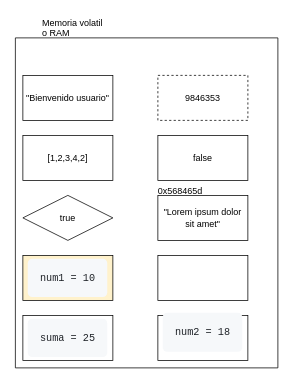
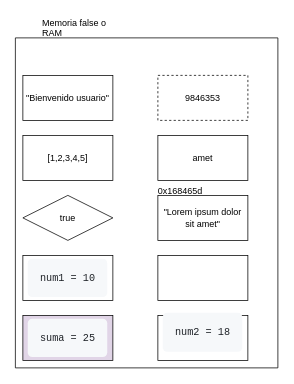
- <mxCell id="14" value="Memoria volatil o RAM" style="text;strokeColor=none;fillColor=none;align=left;verticalAlign=middle;spacingLeft=4;spacingRight=4;overflow=hidden;points=[[0,0.5],[1,0.5]];portConstraint=eastwest;rotatable=0;whiteSpace=wrap;html=1;" parent="1" vertex="1"><mxGeometry x="50" y="20" width="100" height="30" as="geometry" /></mxCell>
+ <mxCell id="14" value="Memoria false o RAM" style="text;strokeColor=none;fillColor=none;align=left;verticalAlign=middle;spacingLeft=4;spacingRight=4;overflow=hidden;points=[[0,0.5],[1,0.5]];portConstraint=eastwest;rotatable=0;whiteSpace=wrap;html=1;" parent="1" vertex="1"><mxGeometry x="50" y="20" width="100" height="30" as="geometry" /></mxCell>
- <mxCell id="5" value="[1,2,3,4,2]" style="rounded=0;whiteSpace=wrap;html=1;" parent="2" vertex="1"><mxGeometry x="10" y="130" width="120" height="60" as="geometry" /></mxCell>
+ <mxCell id="5" value="[1,2,3,4,5]" style="rounded=0;whiteSpace=wrap;html=1;" parent="2" vertex="1"><mxGeometry x="10" y="130" width="120" height="60" as="geometry" /></mxCell>
- <mxCell id="6" value="false" style="rounded=0;whiteSpace=wrap;html=1;" parent="2" vertex="1"><mxGeometry x="190" y="130" width="120" height="60" as="geometry" /></mxCell>
+ <mxCell id="6" value="amet" style="rounded=0;whiteSpace=wrap;html=1;" parent="2" vertex="1"><mxGeometry x="190" y="130" width="120" height="60" as="geometry" /></mxCell>
- <mxCell id="13" value="0x568465d" style="text;html=1;strokeColor=none;fillColor=none;align=center;verticalAlign=middle;whiteSpace=wrap;rounded=0;" parent="2" vertex="1"><mxGeometry x="190" y="190" width="60" height="30" as="geometry" /></mxCell>
+ <mxCell id="13" value="0x168465d" style="text;html=1;strokeColor=none;fillColor=none;align=center;verticalAlign=middle;whiteSpace=wrap;rounded=0;" parent="2" vertex="1"><mxGeometry x="190" y="190" width="60" height="30" as="geometry" /></mxCell>
- <mxCell id="9" value="&lt;pre style=&quot;box-sizing: border-box; font-family: ui-monospace, SFMono-Regular, &amp;quot;SF Mono&amp;quot;, Menlo, Consolas, &amp;quot;Liberation Mono&amp;quot;, monospace; font-size: 13.6px; margin-top: 0px; margin-bottom: 0px; overflow-wrap: normal; padding: 16px; overflow: auto; line-height: 1.45; color: rgb(31, 35, 40); background-color: rgb(246, 248, 250); border-radius: 6px; word-break: normal; text-align: start;&quot;&gt;num1 &lt;span style=&quot;box-sizing: border-box; color: var(--color-prettylights-syntax-constant);&quot; class=&quot;pl-c1&quot;&gt;=&lt;/span&gt; &lt;span style=&quot;box-sizing: border-box; color: var(--color-prettylights-syntax-constant);&quot; class=&quot;pl-c1&quot;&gt;10&lt;/span&gt;&lt;/pre&gt;" style="rounded=0;whiteSpace=wrap;html=1;fillColor=#fff2cc;" parent="2" vertex="1"><mxGeometry x="10" y="290" width="120" height="60" as="geometry" /></mxCell>
+ <mxCell id="9" value="&lt;pre style=&quot;box-sizing: border-box; font-family: ui-monospace, SFMono-Regular, &amp;quot;SF Mono&amp;quot;, Menlo, Consolas, &amp;quot;Liberation Mono&amp;quot;, monospace; font-size: 13.6px; margin-top: 0px; margin-bottom: 0px; overflow-wrap: normal; padding: 16px; overflow: auto; line-height: 1.45; color: rgb(31, 35, 40); background-color: rgb(246, 248, 250); border-radius: 6px; word-break: normal; text-align: start;&quot;&gt;num1 &lt;span style=&quot;box-sizing: border-box; color: var(--color-prettylights-syntax-constant);&quot; class=&quot;pl-c1&quot;&gt;=&lt;/span&gt; &lt;span style=&quot;box-sizing: border-box; color: var(--color-prettylights-syntax-constant);&quot; class=&quot;pl-c1&quot;&gt;10&lt;/span&gt;&lt;/pre&gt;" style="rounded=0;whiteSpace=wrap;html=1;" parent="2" vertex="1"><mxGeometry x="10" y="290" width="120" height="60" as="geometry" /></mxCell>
- <mxCell id="11" value="&lt;pre style=&quot;box-sizing: border-box; font-family: ui-monospace, SFMono-Regular, &amp;quot;SF Mono&amp;quot;, Menlo, Consolas, &amp;quot;Liberation Mono&amp;quot;, monospace; font-size: 13.6px; margin-top: 0px; margin-bottom: 0px; overflow-wrap: normal; padding: 16px; overflow: auto; line-height: 1.45; color: rgb(31, 35, 40); background-color: rgb(246, 248, 250); border-radius: 6px; word-break: normal; text-align: start;&quot;&gt;suma &lt;span style=&quot;box-sizing: border-box; color: var(--color-prettylights-syntax-constant);&quot; class=&quot;pl-c1&quot;&gt;=&lt;/span&gt; 25&lt;/pre&gt;" style="rounded=0;whiteSpace=wrap;html=1;" parent="2" vertex="1"><mxGeometry x="10" y="370" width="120" height="60" as="geometry" /></mxCell>
+ <mxCell id="11" value="&lt;pre style=&quot;box-sizing: border-box; font-family: ui-monospace, SFMono-Regular, &amp;quot;SF Mono&amp;quot;, Menlo, Consolas, &amp;quot;Liberation Mono&amp;quot;, monospace; font-size: 13.6px; margin-top: 0px; margin-bottom: 0px; overflow-wrap: normal; padding: 16px; overflow: auto; line-height: 1.45; color: rgb(31, 35, 40); background-color: rgb(246, 248, 250); border-radius: 6px; word-break: normal; text-align: start;&quot;&gt;suma &lt;span style=&quot;box-sizing: border-box; color: var(--color-prettylights-syntax-constant);&quot; class=&quot;pl-c1&quot;&gt;=&lt;/span&gt; 25&lt;/pre&gt;" style="rounded=0;whiteSpace=wrap;html=1;fillColor=#e1d5e7;" parent="2" vertex="1"><mxGeometry x="10" y="370" width="120" height="60" as="geometry" /></mxCell>
